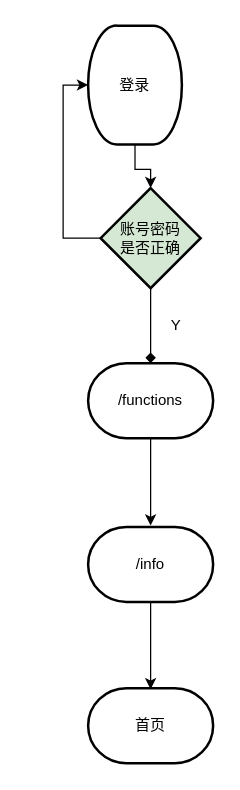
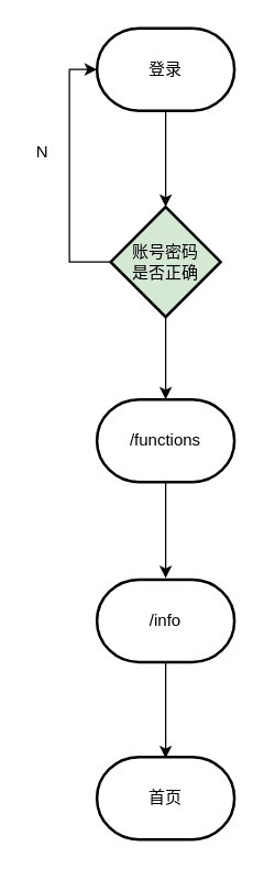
- <mxCell id="3" value="登录" style="strokeWidth=2;html=1;shape=mxgraph.flowchart.terminator;whiteSpace=wrap;" vertex="1" parent="1"><mxGeometry x="70" y="20" width="75" height="95" as="geometry" /></mxCell>
+ <mxCell id="3" value="登录" style="strokeWidth=2;html=1;shape=mxgraph.flowchart.terminator;whiteSpace=wrap;" vertex="1" parent="1"><mxGeometry x="70" y="20" width="100" height="60" as="geometry" /></mxCell>
+ <mxCell id="9" value="N" style="text;html=1;align=center;verticalAlign=middle;resizable=0;points=[];autosize=1;" vertex="1" parent="1"><mxGeometry x="20" y="100" width="20" height="20" as="geometry" /></mxCell>
- <mxCell id="10" value="Y" style="text;html=1;align=center;verticalAlign=middle;resizable=0;points=[];autosize=1;" vertex="1" parent="1"><mxGeometry x="130" y="250" width="20" height="20" as="geometry" /></mxCell>
- <mxCell id="4" value="" style="edgeStyle=orthogonalEdgeStyle;rounded=0;orthogonalLoop=1;jettySize=auto;html=1;endArrow=diamond;" edge="1" parent="1" source="6" target="8"><mxGeometry relative="1" as="geometry" /></mxCell>
+ <mxCell id="4" value="" style="edgeStyle=orthogonalEdgeStyle;rounded=0;orthogonalLoop=1;jettySize=auto;html=1;" edge="1" parent="1" source="6" target="8"><mxGeometry relative="1" as="geometry" /></mxCell>
